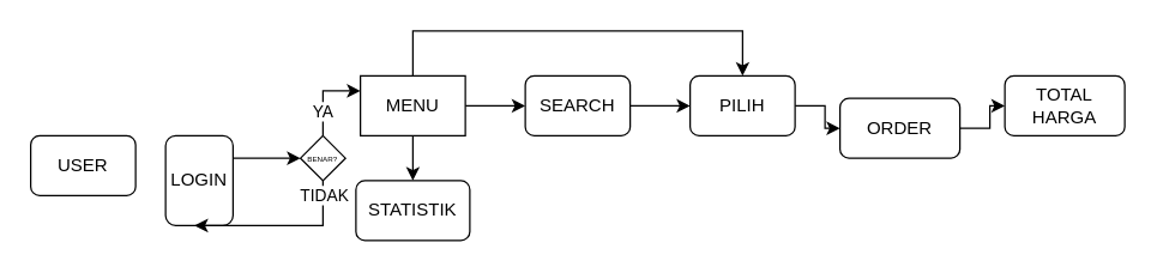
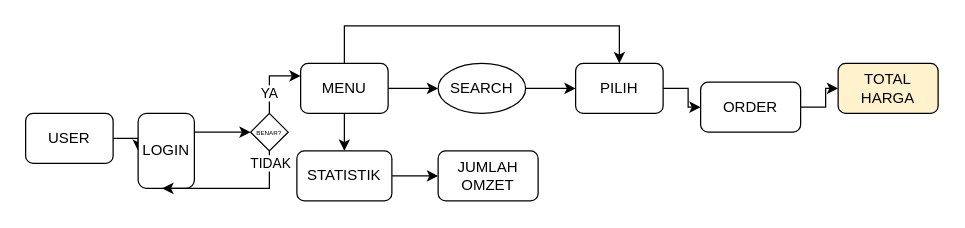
- <mxCell id="9" value="MENU" style="whiteSpace=wrap;html=1;rounded=0;" vertex="1" parent="1"><mxGeometry x="240" y="50" width="70" height="40" as="geometry" /></mxCell>
+ <mxCell id="9" value="MENU" style="rounded=1;whiteSpace=wrap;html=1;" vertex="1" parent="1"><mxGeometry x="240" y="50" width="70" height="40" as="geometry" /></mxCell>
- <mxCell id="13" value="SEARCH" style="rounded=1;whiteSpace=wrap;html=1;" vertex="1" parent="1"><mxGeometry x="350" y="50" width="70" height="40" as="geometry" /></mxCell>
+ <mxCell id="13" value="SEARCH" style="ellipse;whiteSpace=wrap;html=1;" vertex="1" parent="1"><mxGeometry x="350" y="50" width="70" height="40" as="geometry" /></mxCell>
- <mxCell id="19" value="TOTAL HARGA" style="rounded=1;whiteSpace=wrap;html=1;" vertex="1" parent="1"><mxGeometry x="670" y="50" width="80" height="40" as="geometry" /></mxCell>
+ <mxCell id="19" value="TOTAL HARGA" style="rounded=1;whiteSpace=wrap;html=1;fillColor=#fff2cc;" vertex="1" parent="1"><mxGeometry x="670" y="50" width="80" height="40" as="geometry" /></mxCell>
+ <mxCell id="2" style="edgeStyle=orthogonalEdgeStyle;rounded=0;orthogonalLoop=1;jettySize=auto;html=1;entryX=0;entryY=0.5;entryDx=0;entryDy=0;" edge="1" parent="1" source="3" target="5"><mxGeometry relative="1" as="geometry" /></mxCell>
+ <mxCell id="10" value="" style="edgeStyle=orthogonalEdgeStyle;rounded=0;orthogonalLoop=1;jettySize=auto;html=1;" edge="1" parent="1" source="11" target="18"><mxGeometry relative="1" as="geometry" /></mxCell>
+ <mxCell id="18" value="JUMLAH OMZET" style="rounded=1;whiteSpace=wrap;html=1;" vertex="1" parent="1"><mxGeometry x="350" y="120" width="80" height="40" as="geometry" /></mxCell>
